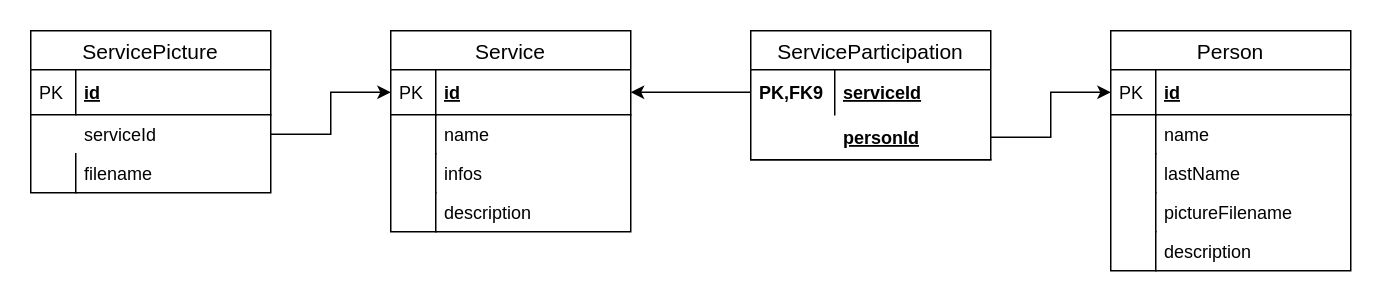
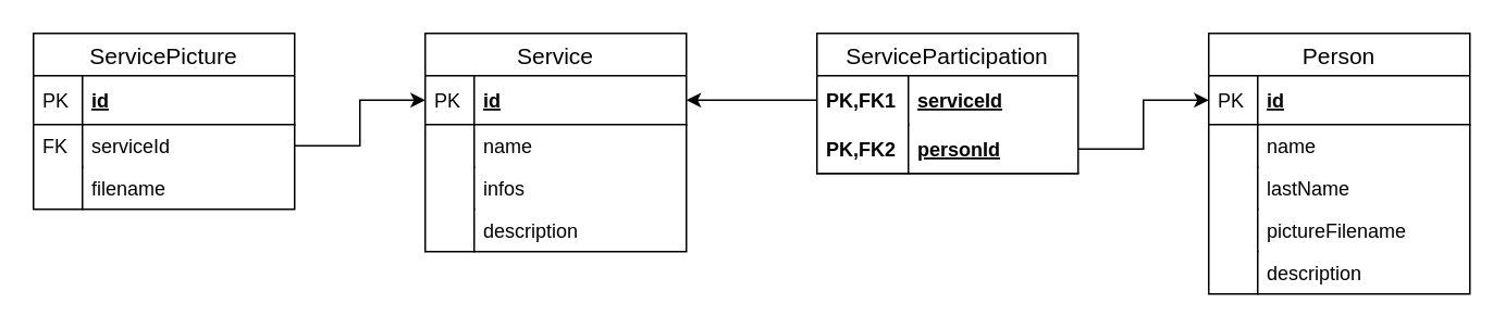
- <mxCell id="22" value="PK,FK9" style="shape=partialRectangle;fontStyle=1;top=0;left=0;bottom=0;fillColor=none;align=left;verticalAlign=middle;spacingLeft=4;spacingRight=4;overflow=hidden;rotatable=0;points=[];portConstraint=eastwest;part=1;fontSize=12;" vertex="1" connectable="0" parent="21"><mxGeometry width="56" height="30" as="geometry" /></mxCell>
+ <mxCell id="22" value="PK,FK1" style="shape=partialRectangle;fontStyle=1;top=0;left=0;bottom=0;fillColor=none;align=left;verticalAlign=middle;spacingLeft=4;spacingRight=4;overflow=hidden;rotatable=0;points=[];portConstraint=eastwest;part=1;fontSize=12;" vertex="1" connectable="0" parent="21"><mxGeometry width="56" height="30" as="geometry" /></mxCell>
+ <mxCell id="17" value="FK" style="shape=partialRectangle;top=0;left=0;bottom=0;fillColor=none;align=left;verticalAlign=top;spacingLeft=4;spacingRight=4;overflow=hidden;rotatable=0;points=[];portConstraint=eastwest;part=1;fontSize=12;" vertex="1" connectable="0" parent="16"><mxGeometry width="30" height="26" as="geometry" /></mxCell>
+ <mxCell id="24" value="PK,FK2" style="shape=partialRectangle;fontStyle=1;top=0;left=0;bottom=0;fillColor=none;align=left;verticalAlign=middle;spacingLeft=4;spacingRight=4;overflow=hidden;rotatable=0;points=[];portConstraint=eastwest;part=1;fontSize=12;" vertex="1" connectable="0" parent="23"><mxGeometry width="56" height="30" as="geometry" /></mxCell>
